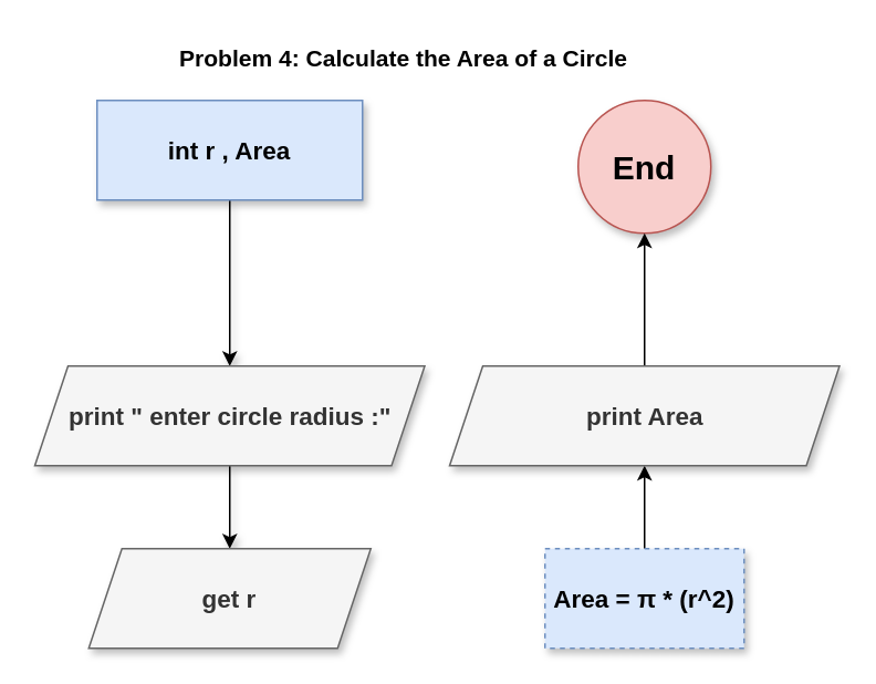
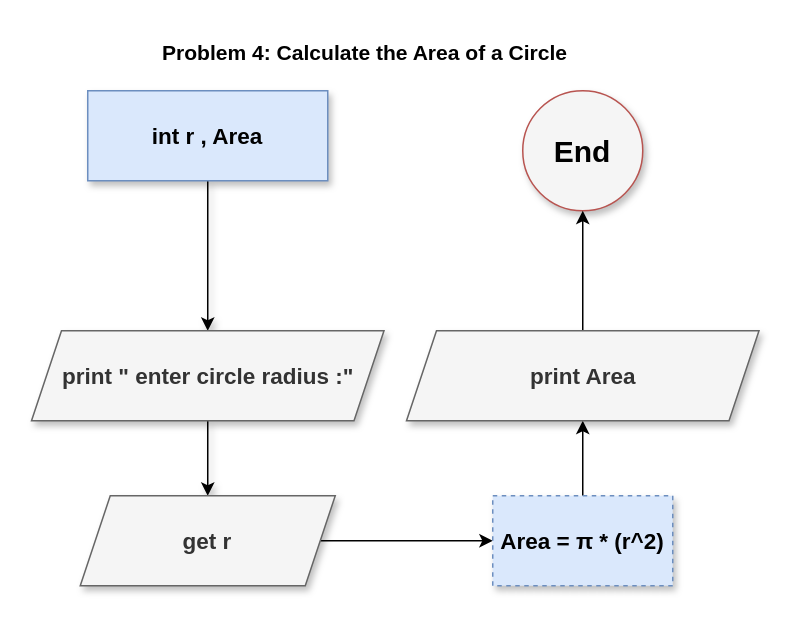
- <mxCell id="9" value="&lt;font style=&quot;font-size: 20px;&quot;&gt;&lt;b style=&quot;&quot;&gt;End&lt;/b&gt;&lt;/font&gt;" style="ellipse;whiteSpace=wrap;html=1;aspect=fixed;fillColor=#f8cecc;strokeColor=#b85450;shadow=1;" vertex="1" parent="1"><mxGeometry x="348" y="60" width="80" height="80" as="geometry" /></mxCell>
+ <mxCell id="9" value="&lt;font style=&quot;font-size: 20px;&quot;&gt;&lt;b style=&quot;&quot;&gt;End&lt;/b&gt;&lt;/font&gt;" style="ellipse;whiteSpace=wrap;html=1;aspect=fixed;fillColor=#f5f5f5;strokeColor=#b85450;shadow=1;" vertex="1" parent="1"><mxGeometry x="348" y="60" width="80" height="80" as="geometry" /></mxCell>
+ <mxCell id="6" value="" style="edgeStyle=orthogonalEdgeStyle;rounded=0;orthogonalLoop=1;jettySize=auto;html=1;" edge="1" parent="1" source="7" target="11"><mxGeometry relative="1" as="geometry" /></mxCell>
